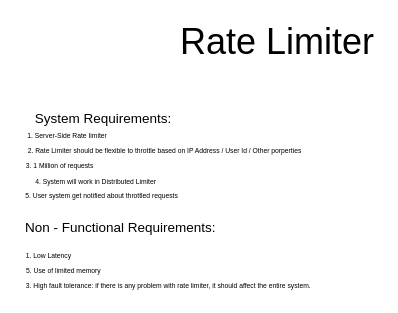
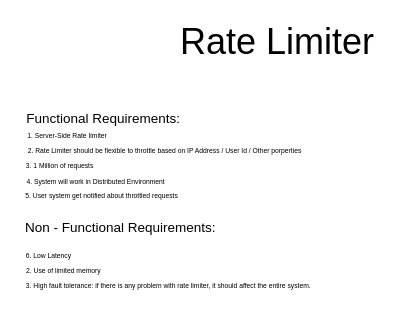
- <mxCell id="3" value="&lt;font style=&quot;font-size: 18px;&quot;&gt;System Requirements:&lt;/font&gt;&lt;div&gt;&lt;br&gt;&lt;/div&gt;" style="text;html=1;align=center;verticalAlign=middle;resizable=0;points=[];autosize=1;strokeColor=none;fillColor=none;" vertex="1" parent="1"><mxGeometry x="22" y="140" width="230" height="50" as="geometry" /></mxCell>
+ <mxCell id="3" value="&lt;font style=&quot;font-size: 18px;&quot;&gt;Functional Requirements:&lt;/font&gt;&lt;div&gt;&lt;br&gt;&lt;/div&gt;" style="text;html=1;align=center;verticalAlign=middle;resizable=0;points=[];autosize=1;strokeColor=none;fillColor=none;" vertex="1" parent="1"><mxGeometry x="22" y="140" width="230" height="50" as="geometry" /></mxCell>
- <mxCell id="7" value="&lt;font style=&quot;font-size: 9px;&quot;&gt;4. System will work in Distributed Limiter&lt;/font&gt;" style="text;html=1;align=center;verticalAlign=middle;resizable=0;points=[];autosize=1;strokeColor=none;fillColor=none;" vertex="1" parent="1"><mxGeometry x="22" y="226" width="210" height="30" as="geometry" /></mxCell>
+ <mxCell id="7" value="&lt;font style=&quot;font-size: 9px;&quot;&gt;4. System will work in Distributed Environment&lt;/font&gt;" style="text;html=1;align=center;verticalAlign=middle;resizable=0;points=[];autosize=1;strokeColor=none;fillColor=none;" vertex="1" parent="1"><mxGeometry x="22" y="226" width="210" height="30" as="geometry" /></mxCell>
- <mxCell id="10" value="&lt;font style=&quot;font-size: 9px;&quot;&gt;1. Low Latency&lt;/font&gt;" style="text;html=1;align=center;verticalAlign=middle;resizable=0;points=[];autosize=1;strokeColor=none;fillColor=none;" vertex="1" parent="1"><mxGeometry x="24" y="325" width="80" height="30" as="geometry" /></mxCell>
+ <mxCell id="10" value="&lt;font style=&quot;font-size: 9px;&quot;&gt;6. Low Latency&lt;/font&gt;" style="text;html=1;align=center;verticalAlign=middle;resizable=0;points=[];autosize=1;strokeColor=none;fillColor=none;" vertex="1" parent="1"><mxGeometry x="24" y="325" width="80" height="30" as="geometry" /></mxCell>
- <mxCell id="11" value="&lt;font style=&quot;font-size: 9px;&quot;&gt;5. Use of limited memory&lt;/font&gt;" style="text;html=1;align=center;verticalAlign=middle;resizable=0;points=[];autosize=1;strokeColor=none;fillColor=none;" vertex="1" parent="1"><mxGeometry x="24" y="345" width="120" height="30" as="geometry" /></mxCell>
+ <mxCell id="11" value="&lt;font style=&quot;font-size: 9px;&quot;&gt;2. Use of limited memory&lt;/font&gt;" style="text;html=1;align=center;verticalAlign=middle;resizable=0;points=[];autosize=1;strokeColor=none;fillColor=none;" vertex="1" parent="1"><mxGeometry x="24" y="345" width="120" height="30" as="geometry" /></mxCell>
